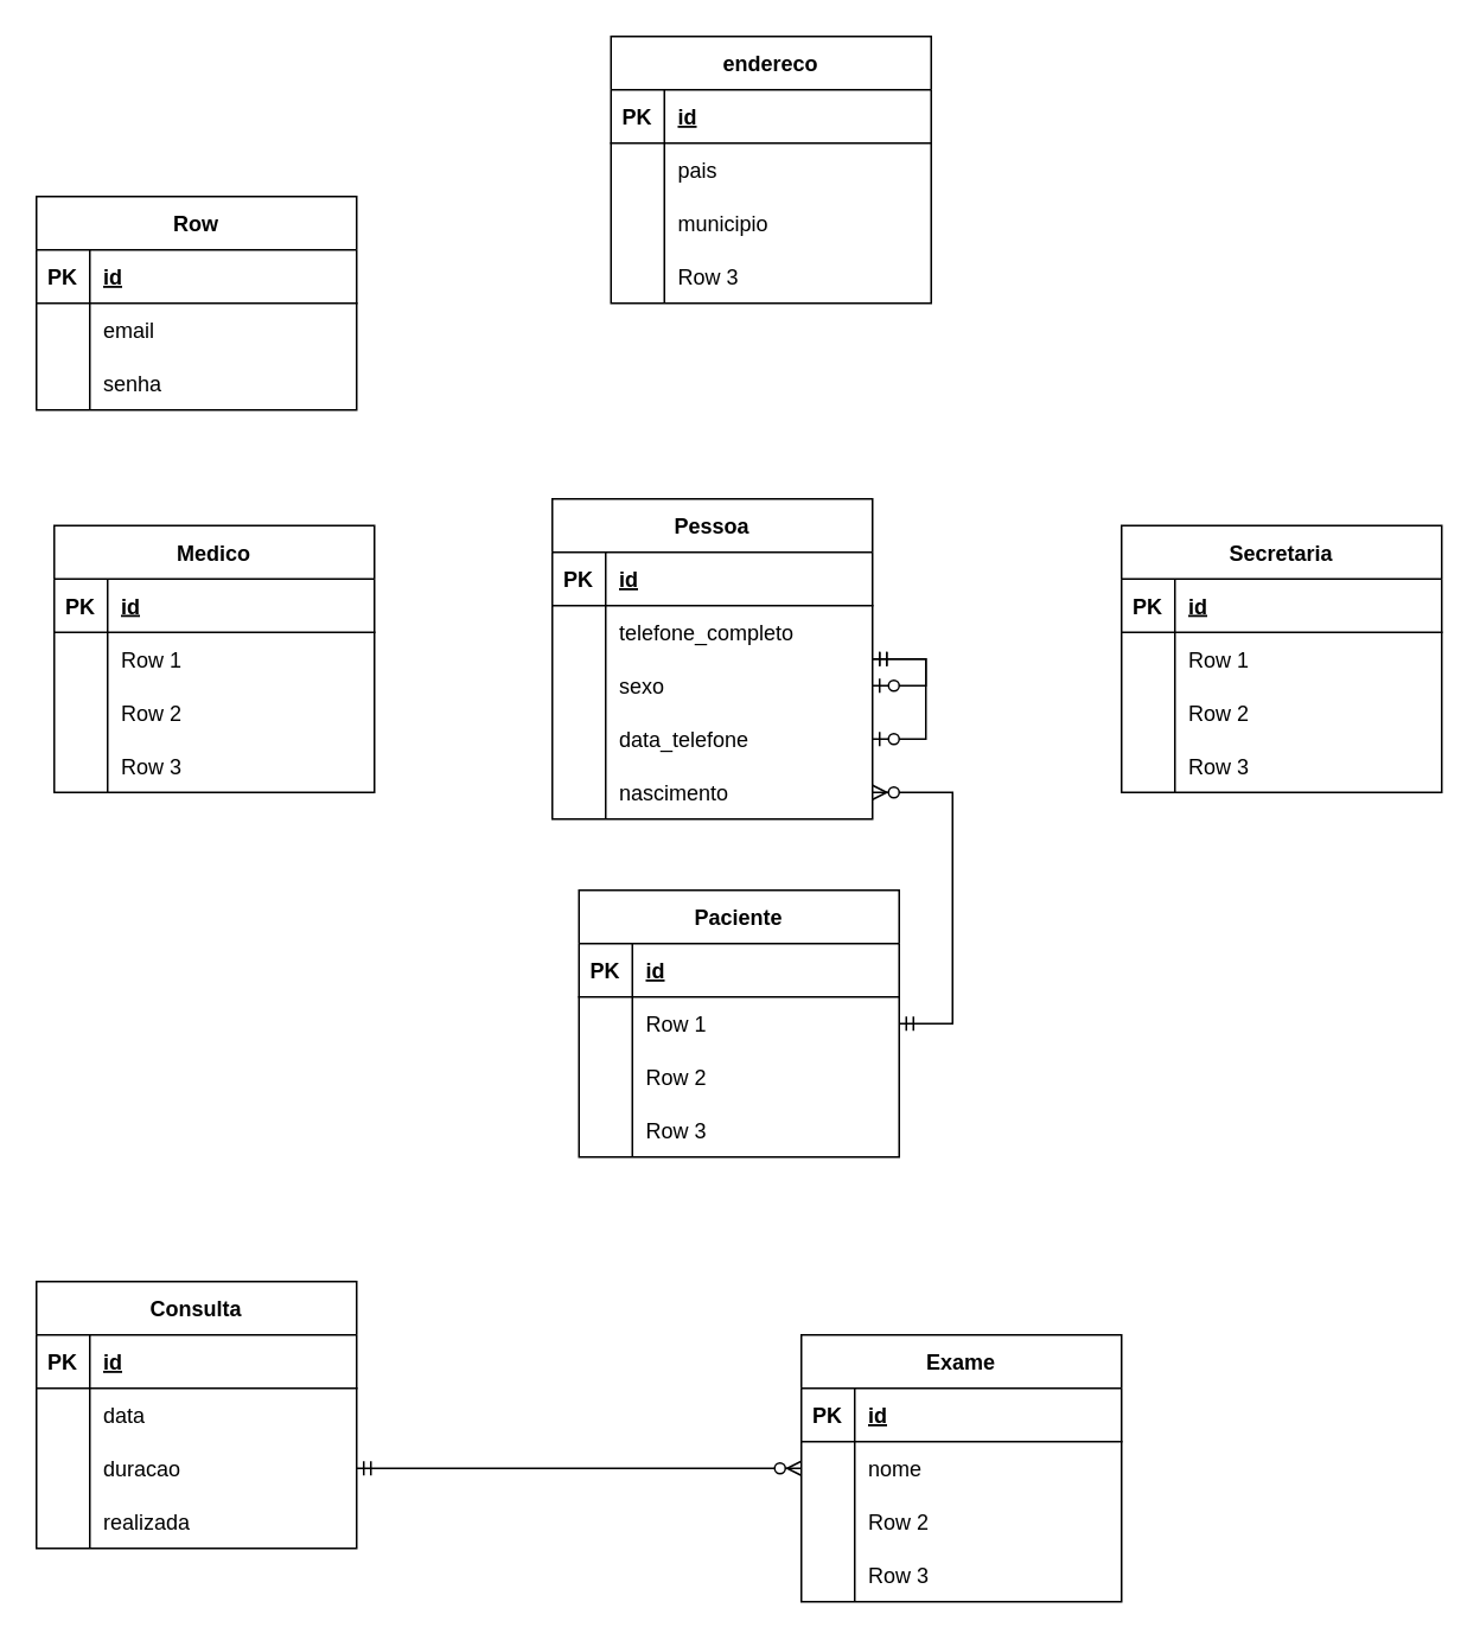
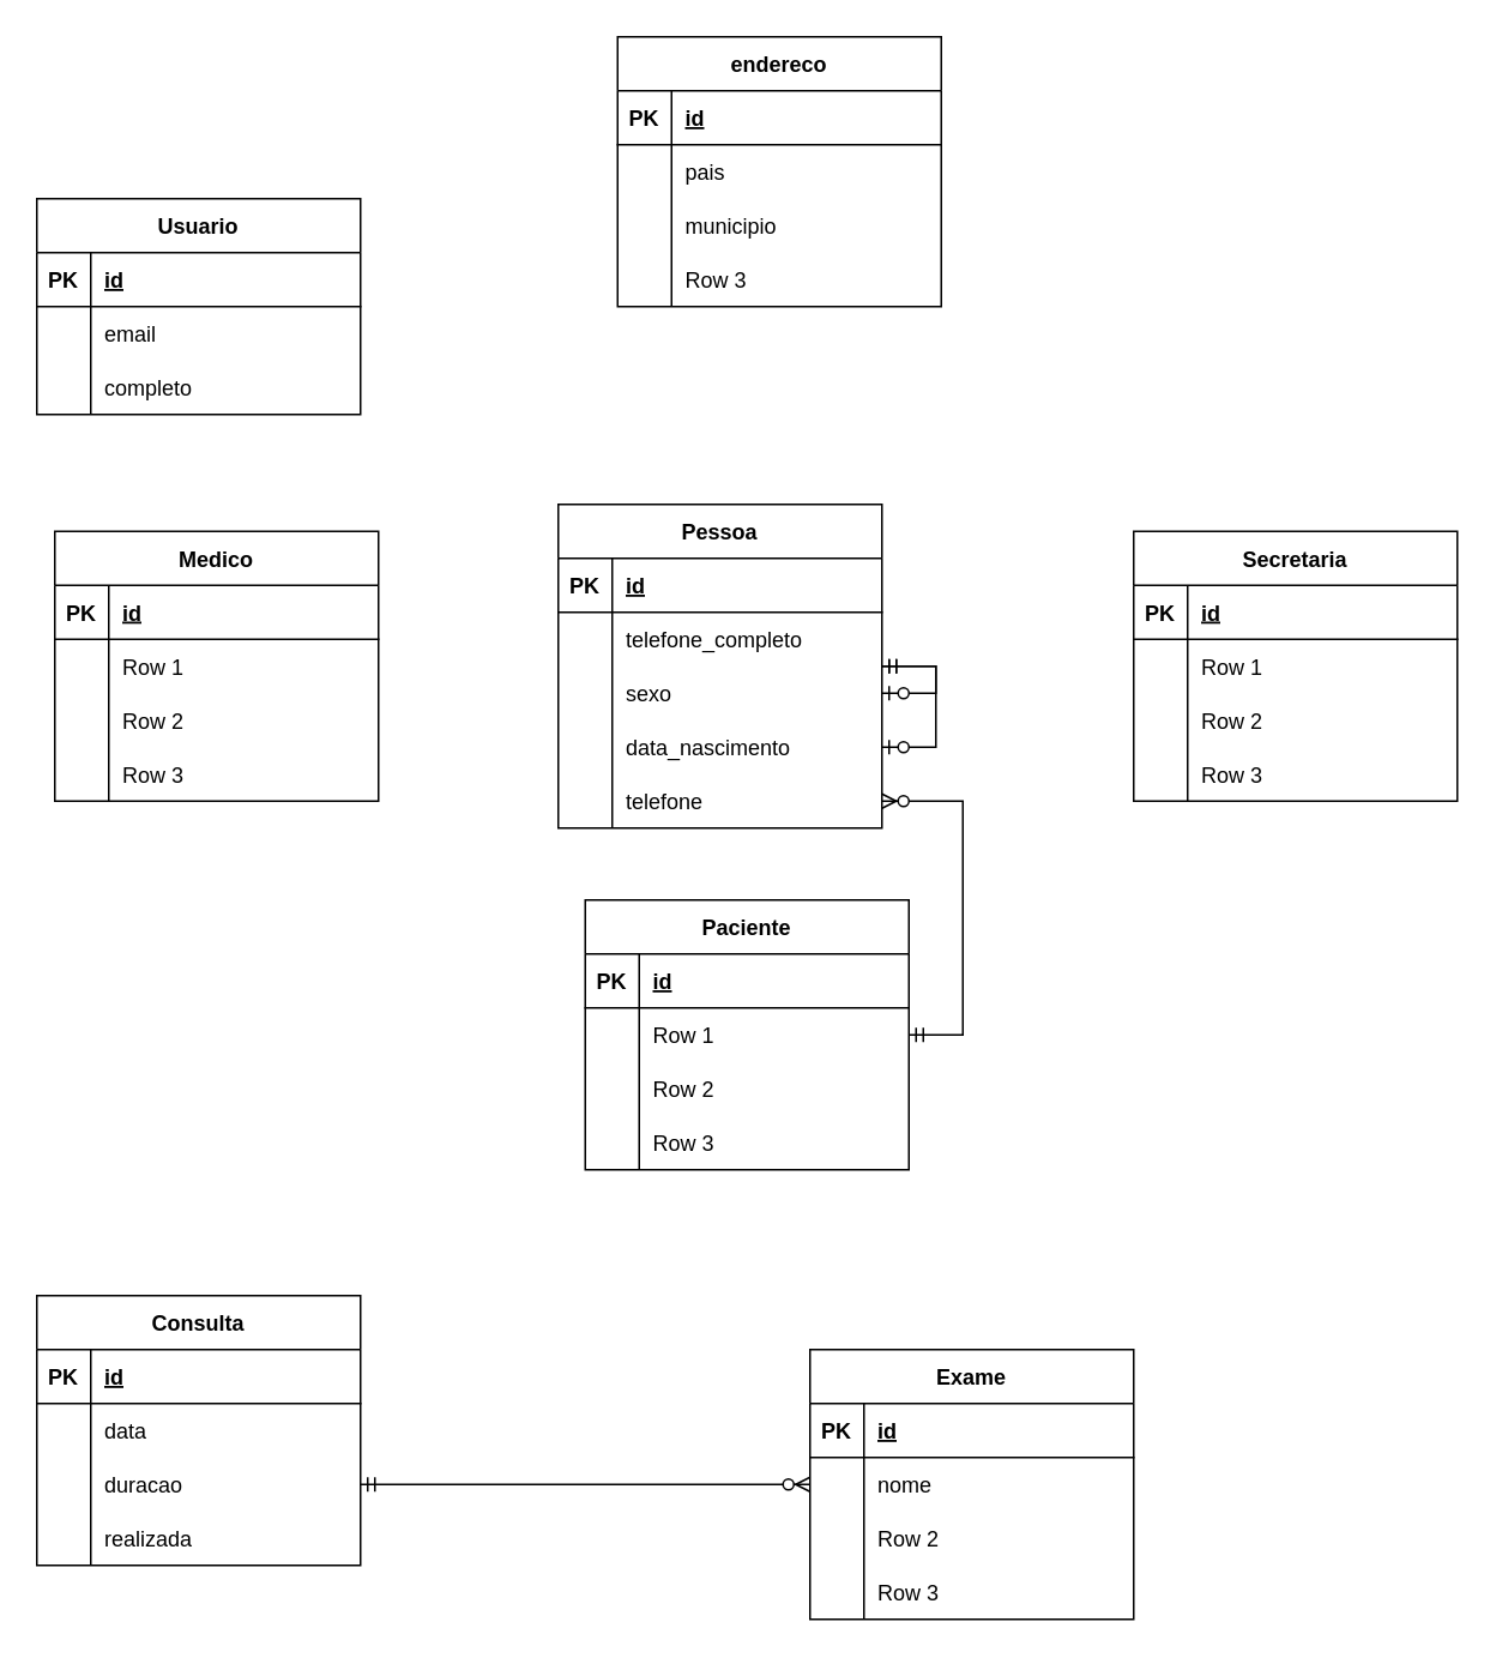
- <mxCell id="96" value="Row" style="shape=table;startSize=30;container=1;collapsible=1;childLayout=tableLayout;fixedRows=1;rowLines=0;fontStyle=1;align=center;resizeLast=1;" vertex="1" parent="1"><mxGeometry x="20" y="110" width="180" height="120" as="geometry" /></mxCell>
+ <mxCell id="96" value="Usuario" style="shape=table;startSize=30;container=1;collapsible=1;childLayout=tableLayout;fixedRows=1;rowLines=0;fontStyle=1;align=center;resizeLast=1;" vertex="1" parent="1"><mxGeometry x="20" y="110" width="180" height="120" as="geometry" /></mxCell>
- <mxCell id="105" value="senha" style="shape=partialRectangle;connectable=0;fillColor=none;top=0;left=0;bottom=0;right=0;align=left;spacingLeft=6;overflow=hidden;" vertex="1" parent="103"><mxGeometry x="30" width="150" height="30" as="geometry"><mxRectangle width="150" height="30" as="alternateBounds" /></mxGeometry></mxCell>
+ <mxCell id="105" value="completo" style="shape=partialRectangle;connectable=0;fillColor=none;top=0;left=0;bottom=0;right=0;align=left;spacingLeft=6;overflow=hidden;" vertex="1" parent="103"><mxGeometry x="30" width="150" height="30" as="geometry"><mxRectangle width="150" height="30" as="alternateBounds" /></mxGeometry></mxCell>
- <mxCell id="14" value="data_telefone" style="shape=partialRectangle;connectable=0;fillColor=none;top=0;left=0;bottom=0;right=0;align=left;spacingLeft=6;overflow=hidden;" vertex="1" parent="12"><mxGeometry x="30" width="150" height="30" as="geometry"><mxRectangle width="150" height="30" as="alternateBounds" /></mxGeometry></mxCell>
+ <mxCell id="14" value="data_nascimento" style="shape=partialRectangle;connectable=0;fillColor=none;top=0;left=0;bottom=0;right=0;align=left;spacingLeft=6;overflow=hidden;" vertex="1" parent="12"><mxGeometry x="30" width="150" height="30" as="geometry"><mxRectangle width="150" height="30" as="alternateBounds" /></mxGeometry></mxCell>
- <mxCell id="17" value="nascimento" style="shape=partialRectangle;connectable=0;fillColor=none;top=0;left=0;bottom=0;right=0;align=left;spacingLeft=6;overflow=hidden;" vertex="1" parent="15"><mxGeometry x="30" width="150" height="30" as="geometry"><mxRectangle width="150" height="30" as="alternateBounds" /></mxGeometry></mxCell>
+ <mxCell id="17" value="telefone" style="shape=partialRectangle;connectable=0;fillColor=none;top=0;left=0;bottom=0;right=0;align=left;spacingLeft=6;overflow=hidden;" vertex="1" parent="15"><mxGeometry x="30" width="150" height="30" as="geometry"><mxRectangle width="150" height="30" as="alternateBounds" /></mxGeometry></mxCell>
